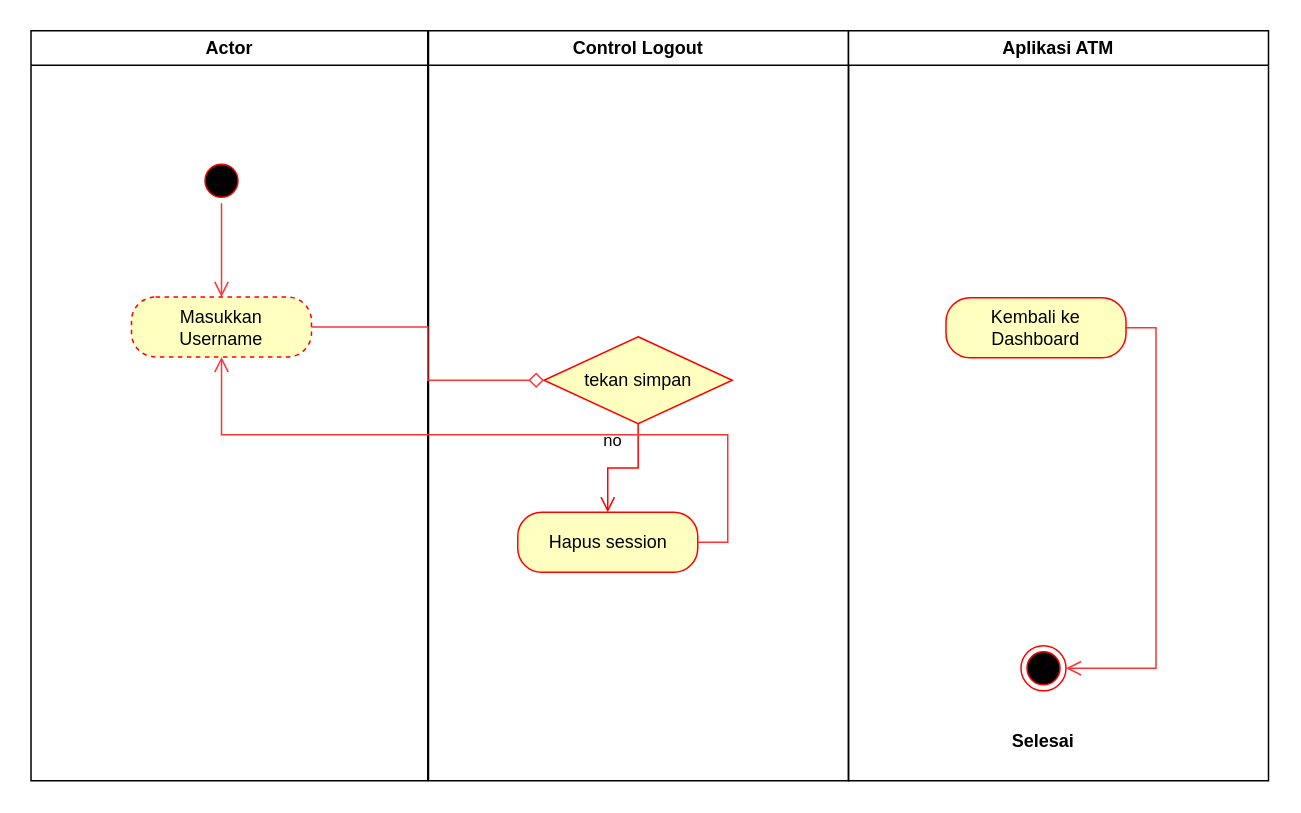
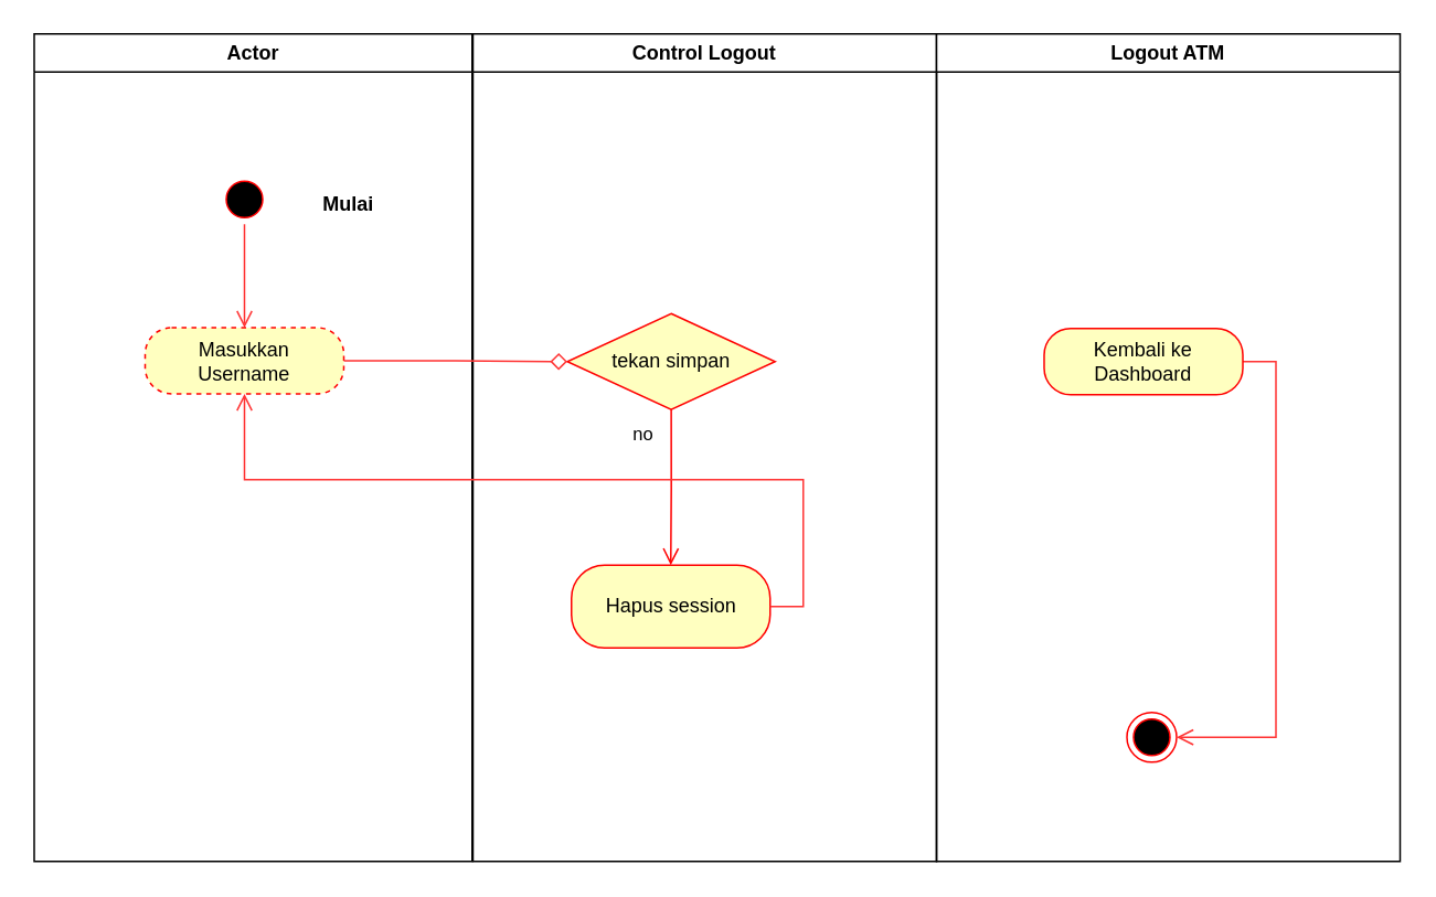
- <mxCell id="12" value="Aplikasi ATM" style="swimlane;whiteSpace=wrap" parent="1" vertex="1"><mxGeometry x="565" y="20" width="280" height="500" as="geometry" /></mxCell>
+ <mxCell id="12" value="Logout ATM" style="swimlane;whiteSpace=wrap" parent="1" vertex="1"><mxGeometry x="565" y="20" width="280" height="500" as="geometry" /></mxCell>
+ <mxCell id="5" value="Mulai" style="text;align=center;fontStyle=1;verticalAlign=middle;spacingLeft=3;spacingRight=3;strokeColor=none;rotatable=0;points=[[0,0.5],[1,0.5]];portConstraint=eastwest;" parent="2" vertex="1"><mxGeometry x="150" y="89" width="80" height="26" as="geometry" /></mxCell>
- <mxCell id="9" value="tekan simpan" style="rhombus;whiteSpace=wrap;html=1;fillColor=#ffffc0;strokeColor=#ff0000;strokeWidth=1;" parent="8" vertex="1"><mxGeometry x="77" y="204" width="125.5" height="58" as="geometry" /></mxCell>
+ <mxCell id="9" value="tekan simpan" style="rhombus;whiteSpace=wrap;html=1;fillColor=#ffffc0;strokeColor=#ff0000;strokeWidth=1;" parent="8" vertex="1"><mxGeometry x="57" y="169" width="125.5" height="58" as="geometry" /></mxCell>
- <mxCell id="10" value="Hapus session" style="rounded=1;whiteSpace=wrap;html=1;arcSize=40;fontColor=#000000;fillColor=#ffffc0;strokeColor=#ff0000;strokeWidth=1;" parent="8" vertex="1"><mxGeometry x="59.5" y="321" width="120" height="40" as="geometry" /></mxCell>
+ <mxCell id="10" value="Hapus session" style="rounded=1;whiteSpace=wrap;html=1;arcSize=40;fontColor=#000000;fillColor=#ffffc0;strokeColor=#ff0000;strokeWidth=1;" parent="8" vertex="1"><mxGeometry x="59.5" y="321" width="120" height="50" as="geometry" /></mxCell>
- <mxCell id="14" value="Selesai" style="text;align=center;fontStyle=1;verticalAlign=middle;spacingLeft=3;spacingRight=3;strokeColor=none;rotatable=0;points=[[0,0.5],[1,0.5]];portConstraint=eastwest;" parent="12" vertex="1"><mxGeometry x="90" y="460" width="80" height="26" as="geometry" /></mxCell>
